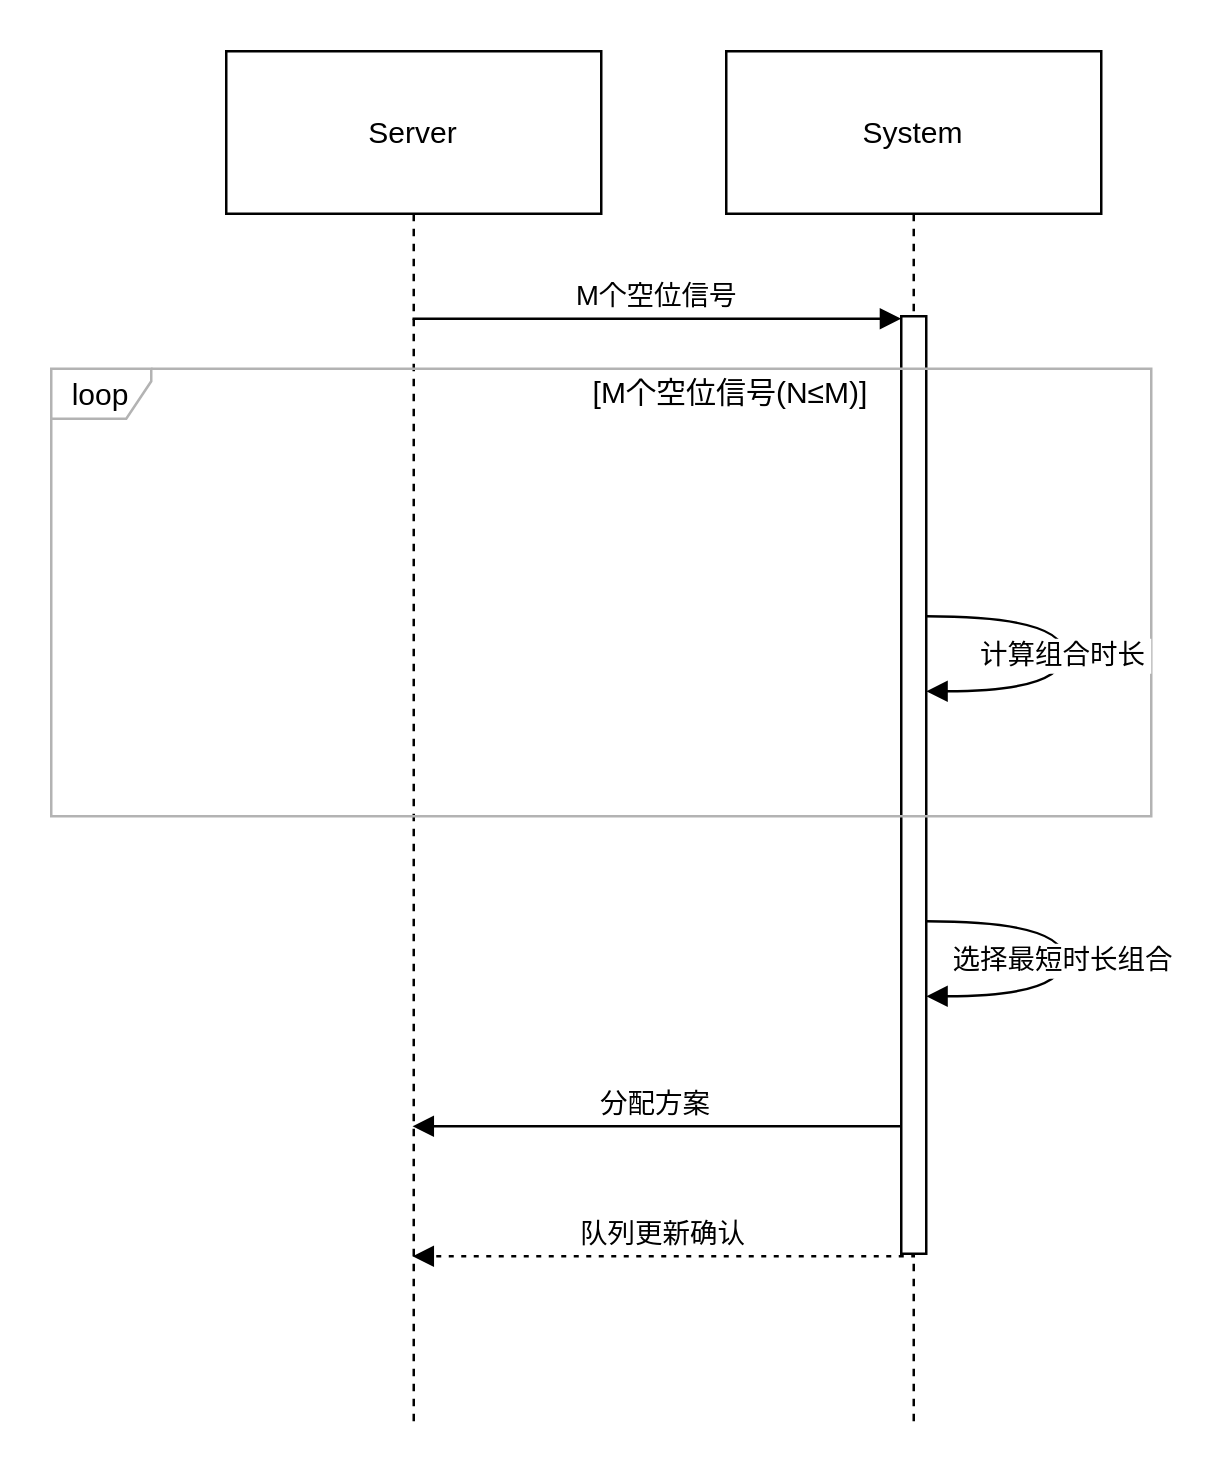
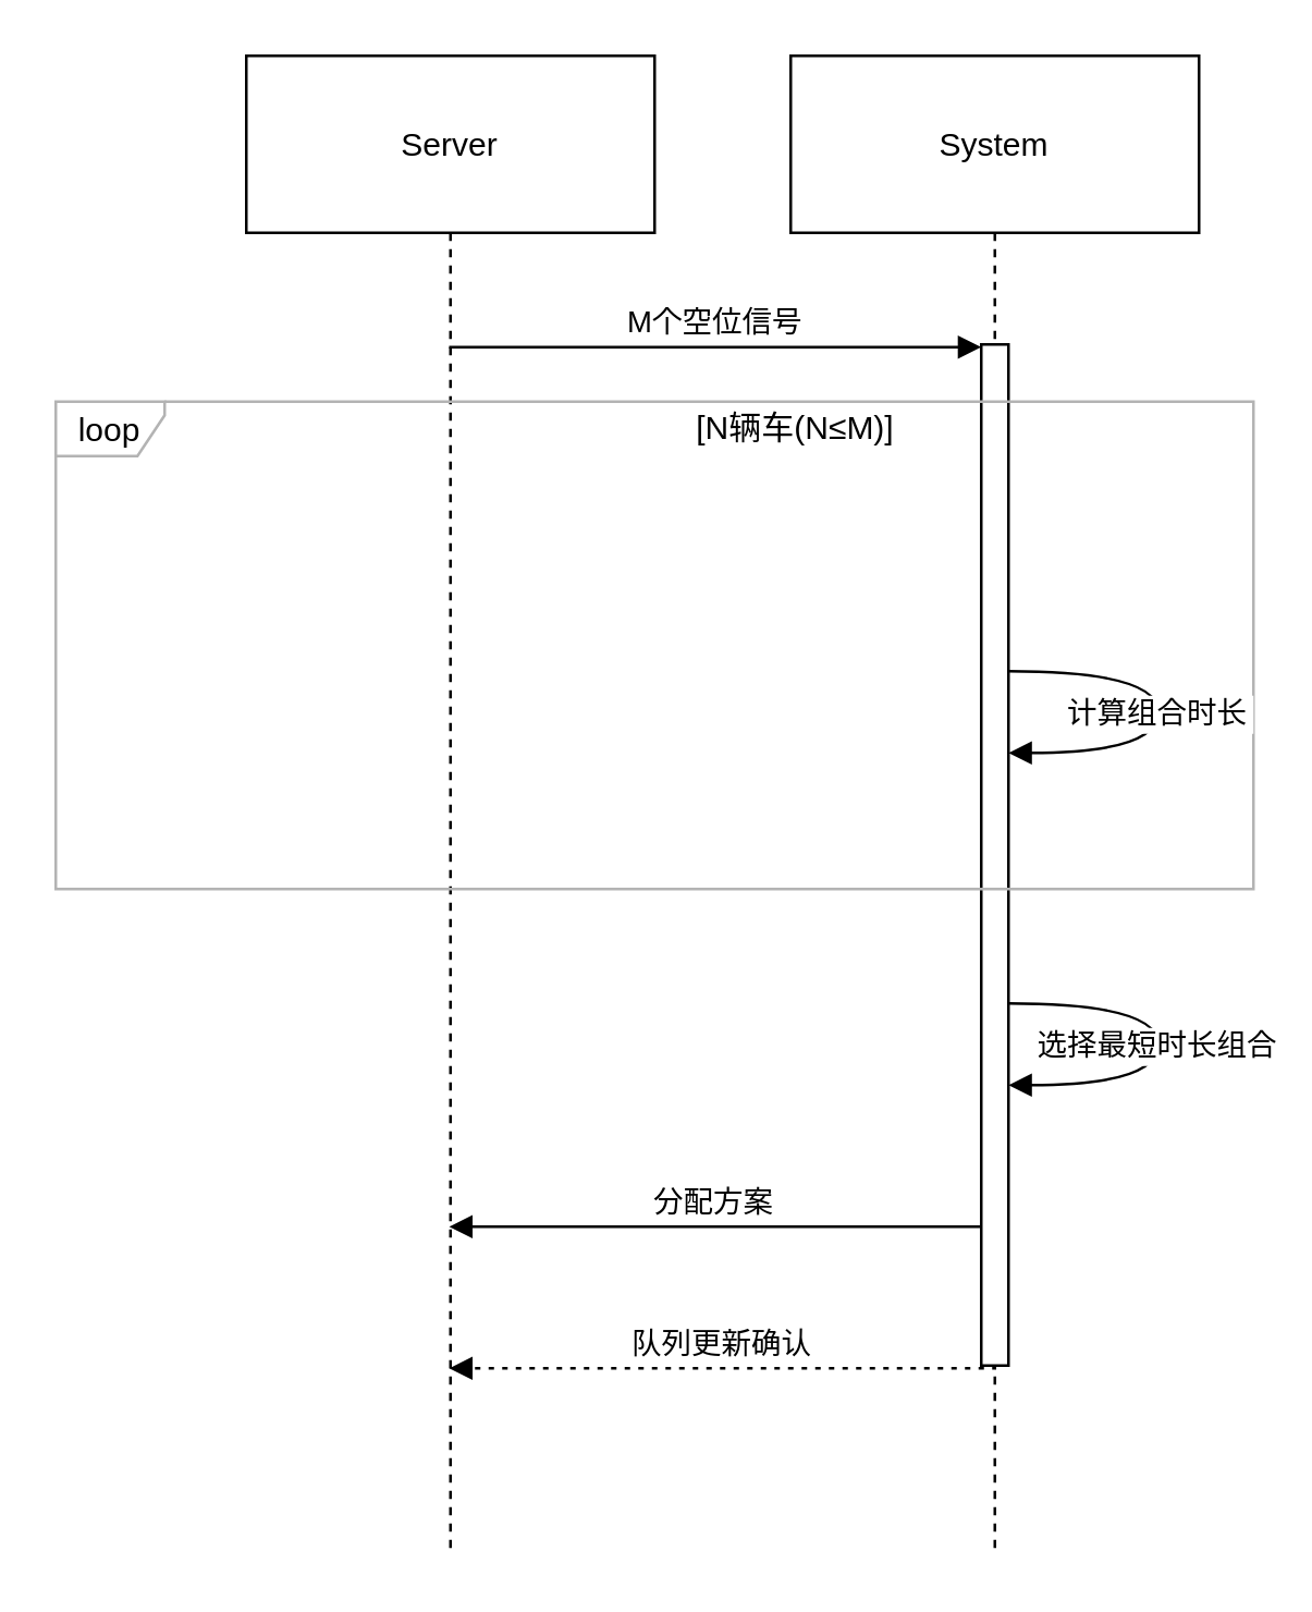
- <mxCell id="6" value="[M个空位信号(N≤M)]" style="text;strokeColor=none;fillColor=none;align=center;verticalAlign=middle;whiteSpace=wrap;" vertex="1" parent="5"><mxGeometry x="103.529" width="336.471" height="20" as="geometry" /></mxCell>
+ <mxCell id="6" value="[N辆车(N≤M)]" style="text;strokeColor=none;fillColor=none;align=center;verticalAlign=middle;whiteSpace=wrap;" vertex="1" parent="5"><mxGeometry x="103.529" width="336.471" height="20" as="geometry" /></mxCell>
